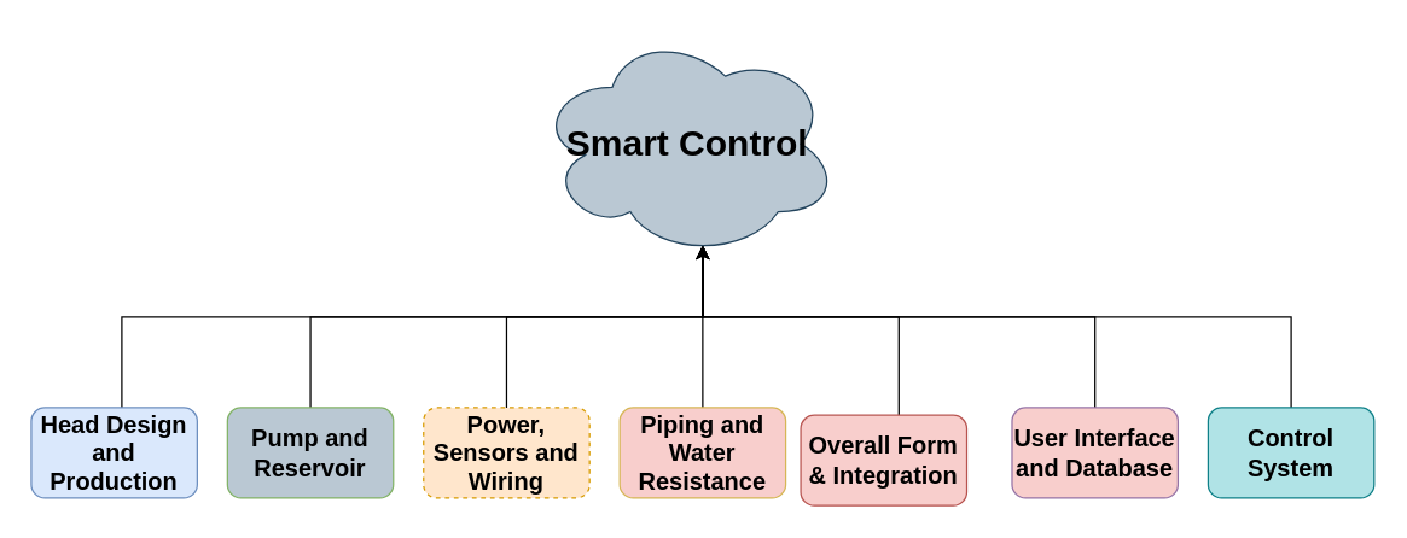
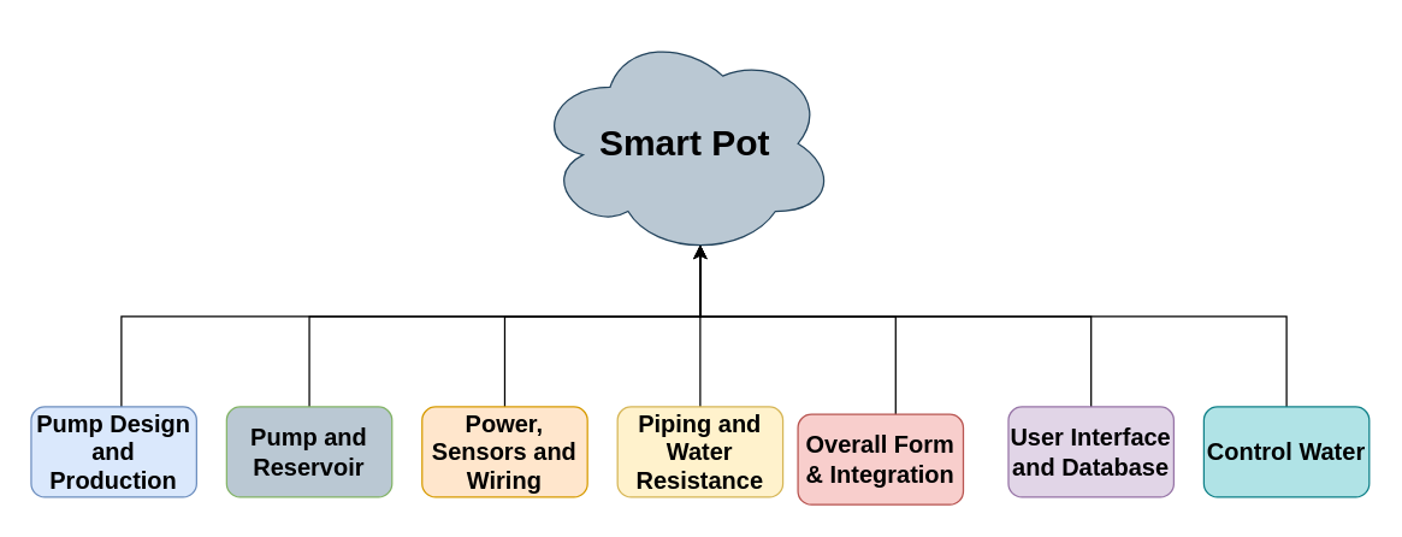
- <mxCell id="16" value="&lt;b style=&quot;font-size: 12px ; white-space: normal&quot;&gt;&lt;font style=&quot;font-size: 24px&quot;&gt;Smart Control&lt;/font&gt;&lt;/b&gt;" style="ellipse;shape=cloud;whiteSpace=wrap;html=1;fontSize=16;fillColor=#bac8d3;strokeColor=#23445d;" vertex="1" parent="1"><mxGeometry x="355" y="20" width="200" height="150" as="geometry" /></mxCell>
+ <mxCell id="16" value="&lt;b style=&quot;font-size: 12px ; white-space: normal&quot;&gt;&lt;font style=&quot;font-size: 24px&quot;&gt;Smart Pot&lt;/font&gt;&lt;/b&gt;" style="ellipse;shape=cloud;whiteSpace=wrap;html=1;fontSize=16;fillColor=#bac8d3;strokeColor=#23445d;" vertex="1" parent="1"><mxGeometry x="355" y="20" width="200" height="150" as="geometry" /></mxCell>
- <mxCell id="3" value="&lt;font style=&quot;font-size: 16px;&quot;&gt;Head Design and Production&lt;/font&gt;" style="rounded=1;whiteSpace=wrap;html=1;horizontal=1;direction=south;fillColor=#dae8fc;strokeColor=#6c8ebf;fontSize=16;fontStyle=1" vertex="1" parent="1"><mxGeometry x="20" y="270" width="110" height="60" as="geometry" /></mxCell>
+ <mxCell id="3" value="&lt;font style=&quot;font-size: 16px;&quot;&gt;Pump Design and Production&lt;/font&gt;" style="rounded=1;whiteSpace=wrap;html=1;horizontal=1;direction=south;fillColor=#dae8fc;strokeColor=#6c8ebf;fontSize=16;fontStyle=1" vertex="1" parent="1"><mxGeometry x="20" y="270" width="110" height="60" as="geometry" /></mxCell>
- <mxCell id="15" value="&lt;font style=&quot;font-size: 16px;&quot;&gt;Power, Sensors and Wiring&lt;/font&gt;" style="rounded=1;whiteSpace=wrap;html=1;fillColor=#ffe6cc;strokeColor=#d79b00;fontSize=16;fontStyle=1;dashed=1;" vertex="1" parent="1"><mxGeometry x="280" y="270" width="110" height="60" as="geometry" /></mxCell>
+ <mxCell id="15" value="&lt;font style=&quot;font-size: 16px;&quot;&gt;Power, Sensors and Wiring&lt;/font&gt;" style="rounded=1;whiteSpace=wrap;html=1;fillColor=#ffe6cc;strokeColor=#d79b00;fontSize=16;fontStyle=1" vertex="1" parent="1"><mxGeometry x="280" y="270" width="110" height="60" as="geometry" /></mxCell>
- <mxCell id="7" value="&lt;font style=&quot;font-size: 16px;&quot;&gt;Piping and Water Resistance&lt;/font&gt;" style="rounded=1;whiteSpace=wrap;html=1;fillColor=#f8cecc;strokeColor=#d6b656;fontSize=16;fontStyle=1;" vertex="1" parent="1"><mxGeometry x="410" y="270" width="110" height="60" as="geometry" /></mxCell>
+ <mxCell id="7" value="&lt;font style=&quot;font-size: 16px;&quot;&gt;Piping and Water Resistance&lt;/font&gt;" style="rounded=1;whiteSpace=wrap;html=1;fillColor=#fff2cc;strokeColor=#d6b656;fontSize=16;fontStyle=1" vertex="1" parent="1"><mxGeometry x="410" y="270" width="110" height="60" as="geometry" /></mxCell>
- <mxCell id="11" value="&lt;font style=&quot;font-size: 16px;&quot;&gt;User Interface and Database&lt;/font&gt;" style="rounded=1;whiteSpace=wrap;html=1;fillColor=#f8cecc;strokeColor=#9673a6;fontSize=16;fontStyle=1;" vertex="1" parent="1"><mxGeometry x="670" y="270" width="110" height="60" as="geometry" /></mxCell>
+ <mxCell id="11" value="&lt;font style=&quot;font-size: 16px;&quot;&gt;User Interface and Database&lt;/font&gt;" style="rounded=1;whiteSpace=wrap;html=1;fillColor=#e1d5e7;strokeColor=#9673a6;fontSize=16;fontStyle=1" vertex="1" parent="1"><mxGeometry x="670" y="270" width="110" height="60" as="geometry" /></mxCell>
- <mxCell id="13" value="&lt;font style=&quot;font-size: 16px;&quot;&gt;Control System&lt;/font&gt;" style="rounded=1;whiteSpace=wrap;html=1;fillColor=#b0e3e6;strokeColor=#0e8088;fontSize=16;fontStyle=1" vertex="1" parent="1"><mxGeometry x="800" y="270" width="110" height="60" as="geometry" /></mxCell>
+ <mxCell id="13" value="&lt;font style=&quot;font-size: 16px;&quot;&gt;Control Water&lt;/font&gt;" style="rounded=1;whiteSpace=wrap;html=1;fillColor=#b0e3e6;strokeColor=#0e8088;fontSize=16;fontStyle=1" vertex="1" parent="1"><mxGeometry x="800" y="270" width="110" height="60" as="geometry" /></mxCell>
